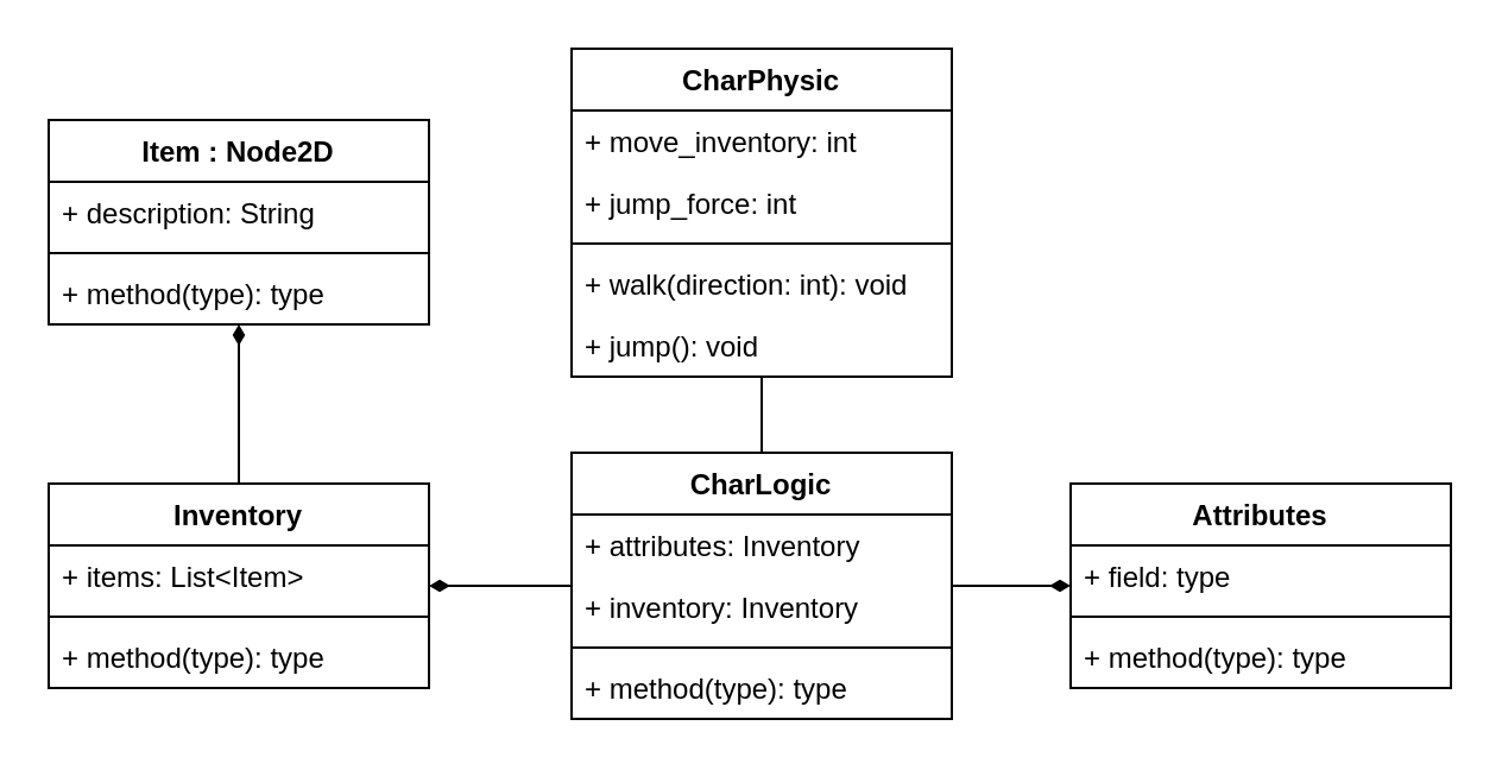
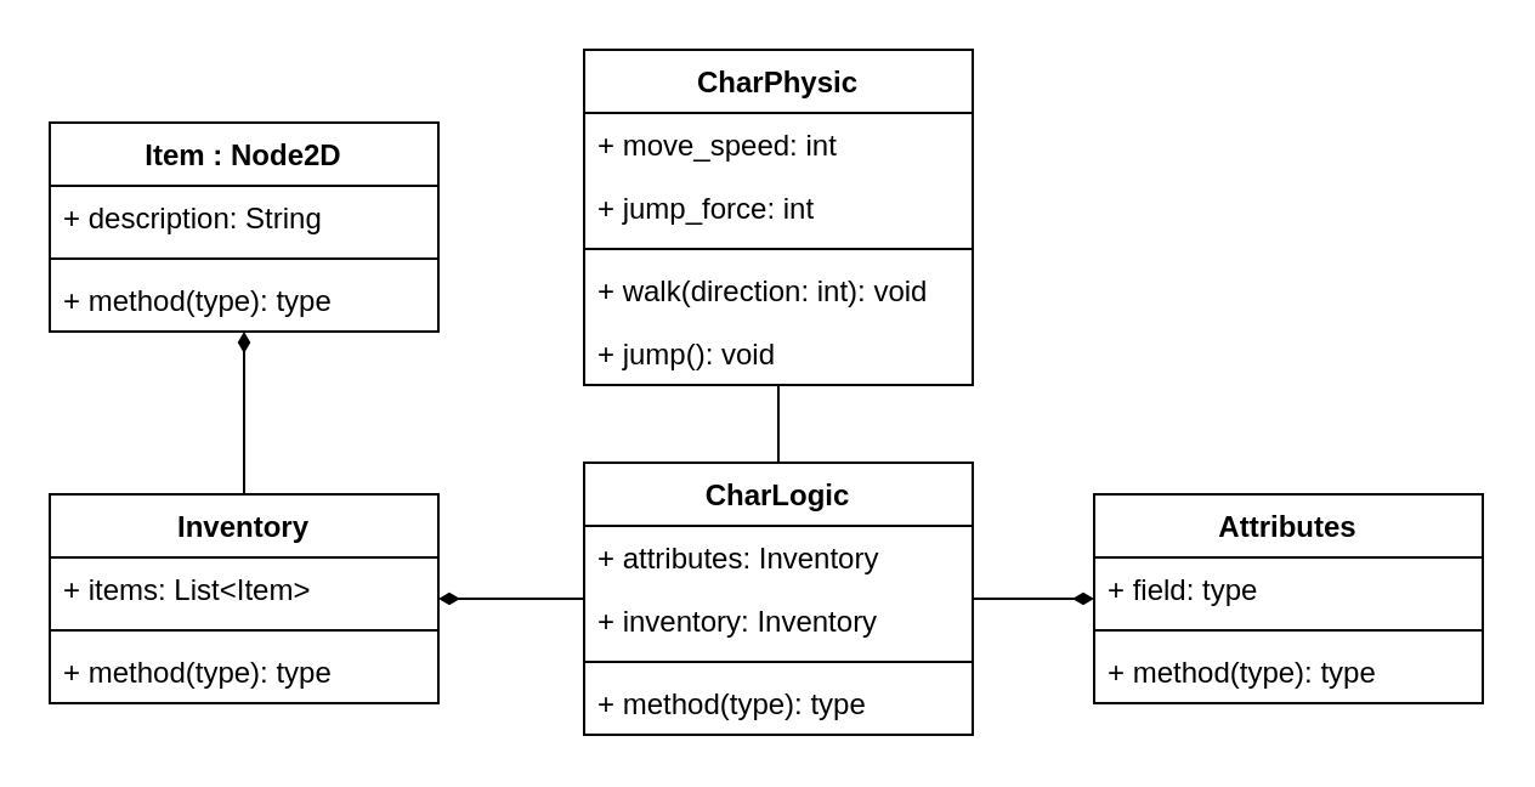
- <mxCell id="11" value="+ move_inventory: int" style="text;strokeColor=none;fillColor=none;align=left;verticalAlign=top;spacingLeft=4;spacingRight=4;overflow=hidden;rotatable=0;points=[[0,0.5],[1,0.5]];portConstraint=eastwest;" vertex="1" parent="10"><mxGeometry y="26" width="160" height="26" as="geometry" /></mxCell>
+ <mxCell id="11" value="+ move_speed: int" style="text;strokeColor=none;fillColor=none;align=left;verticalAlign=top;spacingLeft=4;spacingRight=4;overflow=hidden;rotatable=0;points=[[0,0.5],[1,0.5]];portConstraint=eastwest;" vertex="1" parent="10"><mxGeometry y="26" width="160" height="26" as="geometry" /></mxCell>
